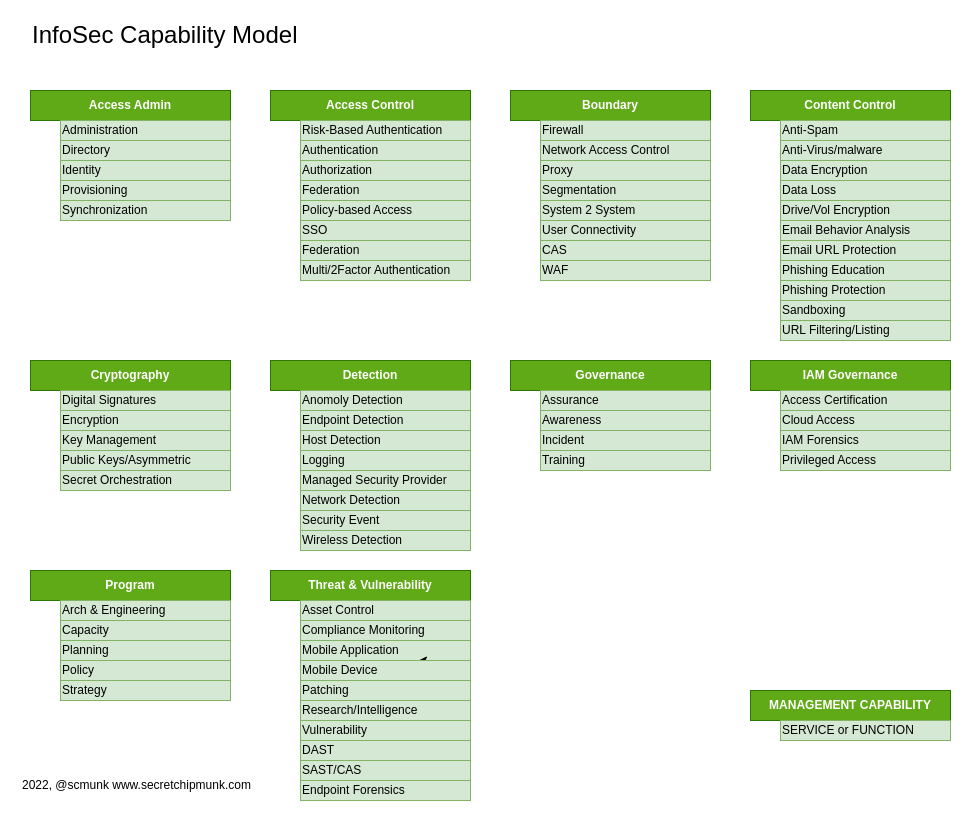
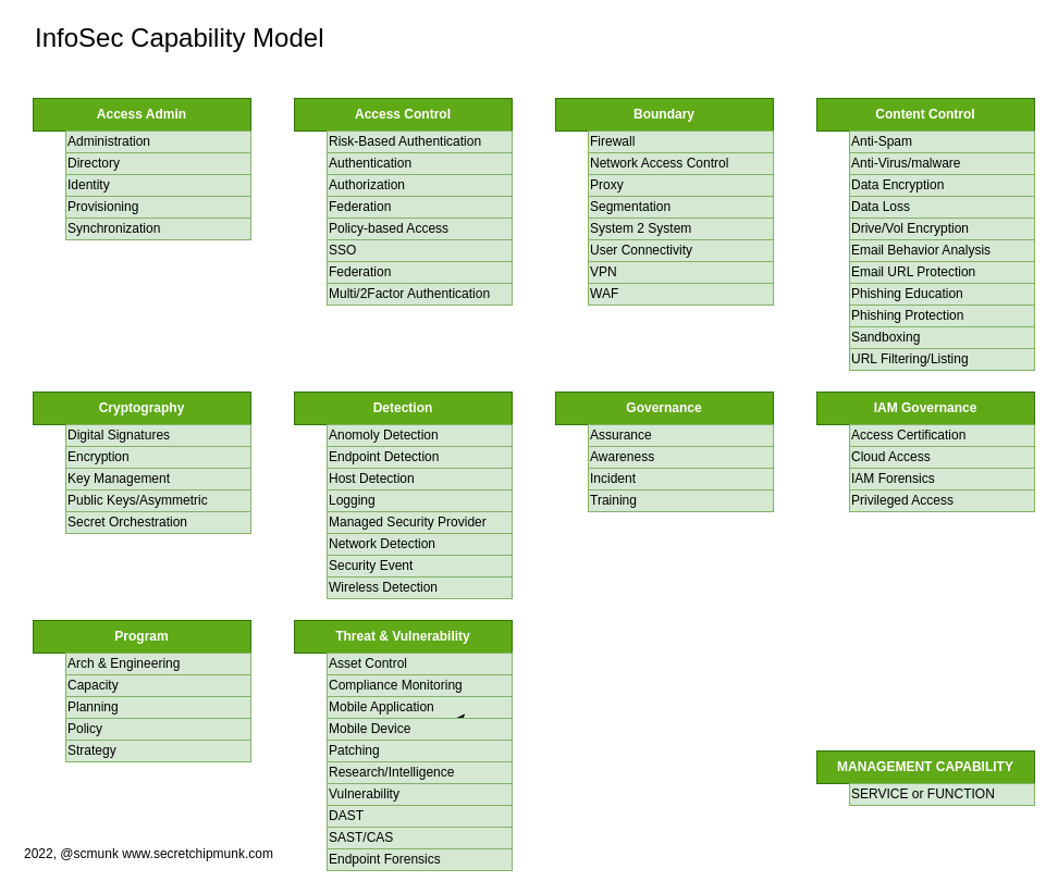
- <mxCell id="23" value="CAS" style="rounded=0;whiteSpace=wrap;html=1;align=left;fillColor=#d5e8d4;strokeColor=#82b366;" parent="1" vertex="1"><mxGeometry x="540" y="240" width="170" height="20" as="geometry" /></mxCell>
+ <mxCell id="23" value="VPN" style="rounded=0;whiteSpace=wrap;html=1;align=left;fillColor=#d5e8d4;strokeColor=#82b366;" parent="1" vertex="1"><mxGeometry x="540" y="240" width="170" height="20" as="geometry" /></mxCell>
